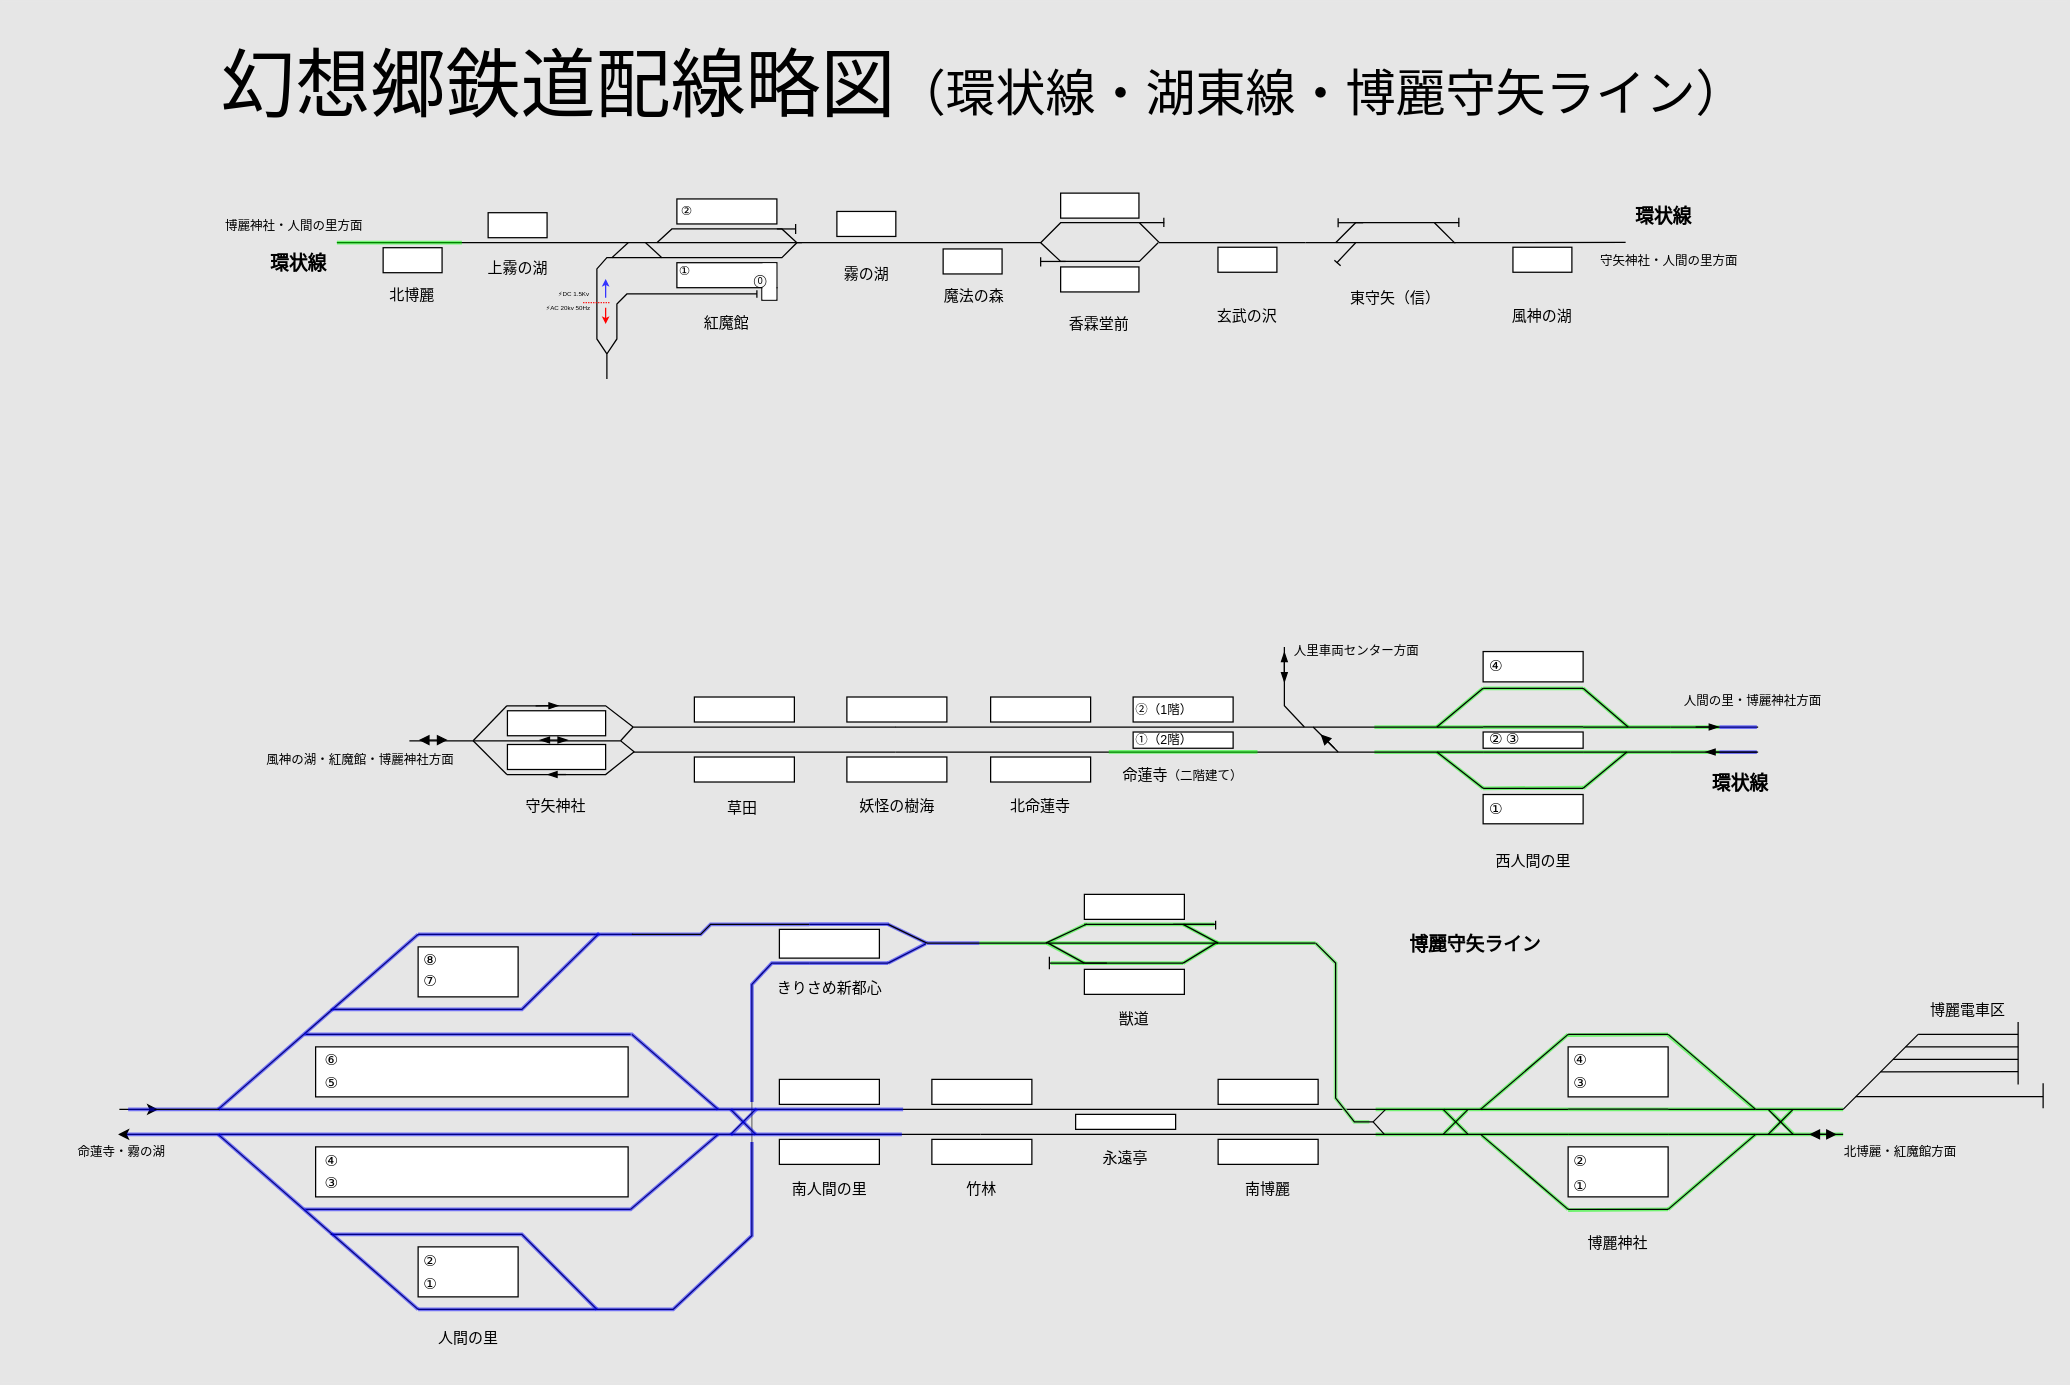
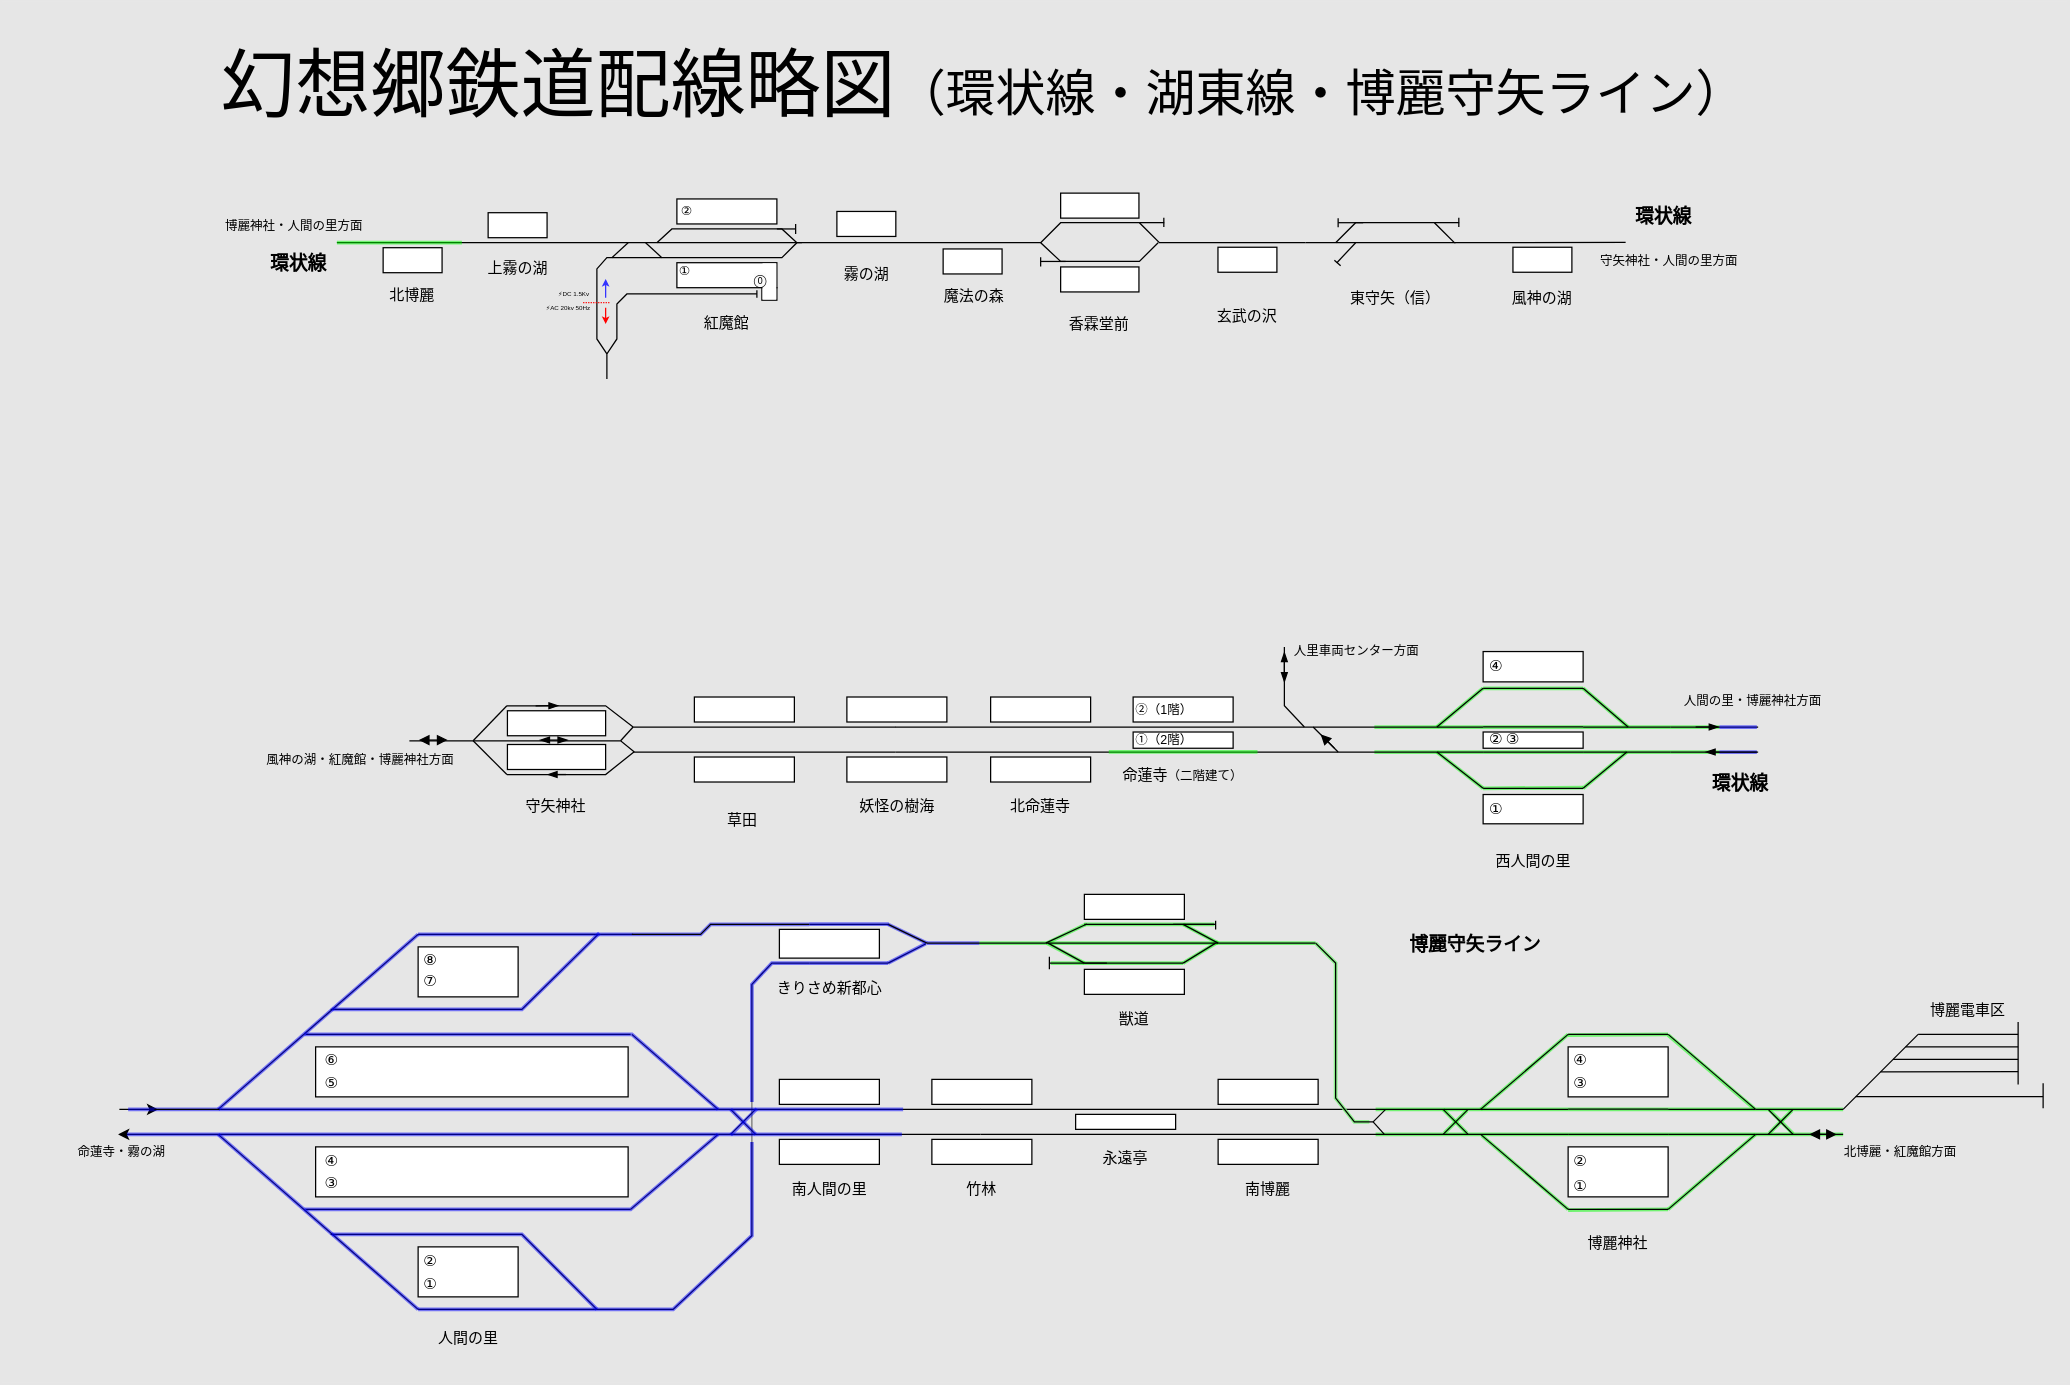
- <mxCell id="260" value="風神の湖" style="text;strokeColor=none;align=center;fillColor=none;html=1;verticalAlign=middle;whiteSpace=wrap;rounded=0;" parent="1" vertex="1"><mxGeometry x="1196.94" y="237.66" width="72.99" height="30" as="geometry" /></mxCell>
+ <mxCell id="260" value="風神の湖" style="text;strokeColor=none;align=center;fillColor=none;html=1;verticalAlign=middle;whiteSpace=wrap;rounded=0;" parent="1" vertex="1"><mxGeometry x="1196.94" y="222.66" width="72.99" height="30" as="geometry" /></mxCell>
- <mxCell id="53" value="草田" style="text;html=1;align=center;verticalAlign=middle;resizable=0;points=[];autosize=1;strokeColor=none;fillColor=none;" parent="1" vertex="1"><mxGeometry x="572" y="633.1" width="42" height="26" as="geometry" /></mxCell>
+ <mxCell id="53" value="草田" style="text;html=1;align=center;verticalAlign=middle;resizable=0;points=[];autosize=1;strokeColor=none;fillColor=none;" parent="1" vertex="1"><mxGeometry x="572" y="643.1" width="42" height="26" as="geometry" /></mxCell>
